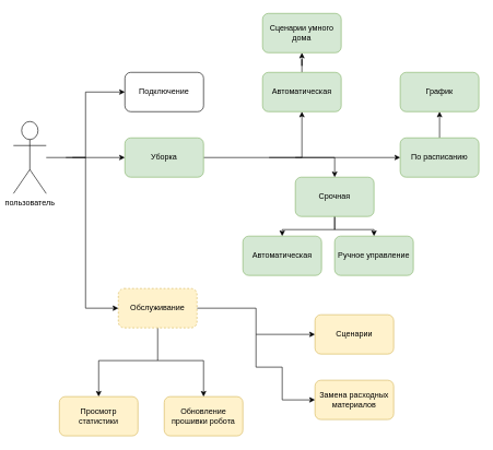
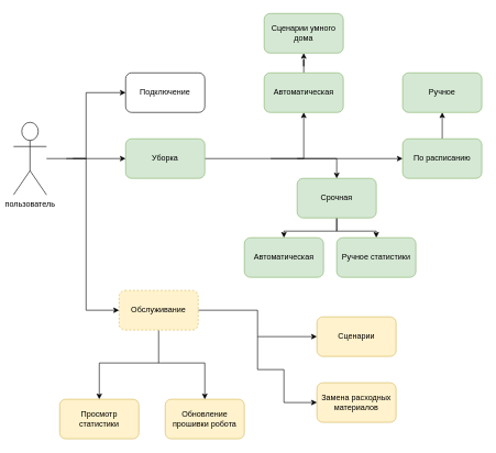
- <mxCell id="15" value="График" style="rounded=1;whiteSpace=wrap;html=1;fillColor=#d5e8d4;strokeColor=#82b366;" vertex="1" parent="1"><mxGeometry x="610" y="110" width="120" height="60" as="geometry" /></mxCell>
+ <mxCell id="15" value="Ручное" style="rounded=1;whiteSpace=wrap;html=1;fillColor=#d5e8d4;strokeColor=#82b366;" vertex="1" parent="1"><mxGeometry x="610" y="110" width="120" height="60" as="geometry" /></mxCell>
- <mxCell id="31" value="Ручное управление" style="rounded=1;whiteSpace=wrap;html=1;fillColor=#d5e8d4;strokeColor=#82b366;" vertex="1" parent="1"><mxGeometry x="510" y="360" width="120" height="60" as="geometry" /></mxCell>
+ <mxCell id="31" value="Ручное статистики" style="rounded=1;whiteSpace=wrap;html=1;fillColor=#d5e8d4;strokeColor=#82b366;" vertex="1" parent="1"><mxGeometry x="510" y="360" width="120" height="60" as="geometry" /></mxCell>
